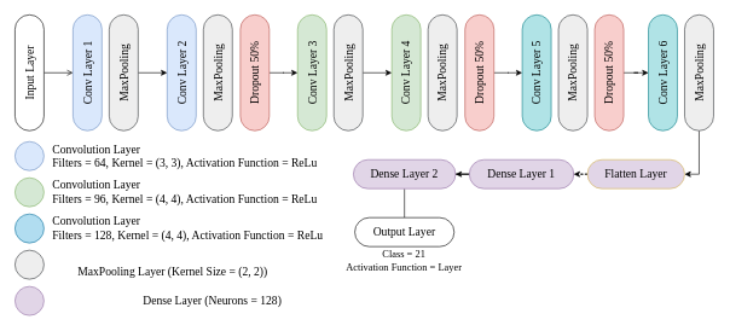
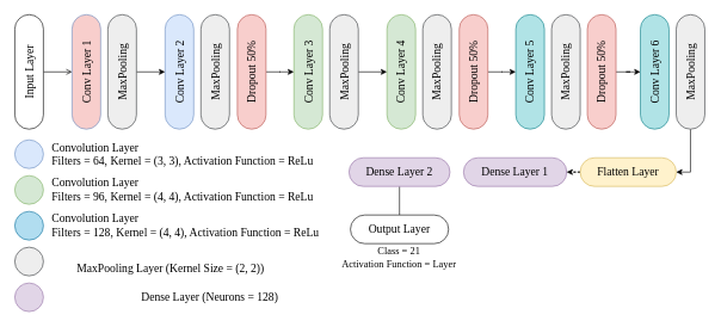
- <mxCell id="4" value="&lt;font face=&quot;Times New Roman&quot;&gt;&lt;font style=&quot;font-size: 16px&quot;&gt;Conv Layer 1&lt;/font&gt;&lt;br&gt;&lt;/font&gt;" style="rounded=1;whiteSpace=wrap;html=1;arcSize=50;rotation=0;fillColor=#dae8fc;strokeColor=#6c8ebf;verticalAlign=middle;horizontal=0;" parent="1" vertex="1"><mxGeometry x="100" y="20" width="40" height="160" as="geometry" /></mxCell>
+ <mxCell id="4" value="&lt;font face=&quot;Times New Roman&quot;&gt;&lt;font style=&quot;font-size: 16px&quot;&gt;Conv Layer 1&lt;/font&gt;&lt;br&gt;&lt;/font&gt;" style="rounded=1;whiteSpace=wrap;html=1;arcSize=50;rotation=0;fillColor=#f8cecc;strokeColor=#6c8ebf;verticalAlign=middle;horizontal=0;" parent="1" vertex="1"><mxGeometry x="100" y="20" width="40" height="160" as="geometry" /></mxCell>
- <mxCell id="37" style="edgeStyle=orthogonalEdgeStyle;rounded=0;orthogonalLoop=1;jettySize=auto;html=1;entryX=1;entryY=0.5;entryDx=0;entryDy=0;" parent="1" source="38" target="40" edge="1"><mxGeometry relative="1" as="geometry" /></mxCell>
- <mxCell id="13" value="&lt;font face=&quot;Times New Roman&quot; style=&quot;font-size: 16px&quot;&gt;Flatten Layer&lt;/font&gt;" style="rounded=1;whiteSpace=wrap;html=1;arcSize=50;rotation=0;fillColor=#e1d5e7;strokeColor=#d6b656;verticalAlign=middle;horizontal=1;" parent="1" vertex="1"><mxGeometry x="810" y="220" width="134.12" height="40" as="geometry" /></mxCell>
+ <mxCell id="13" value="&lt;font face=&quot;Times New Roman&quot; style=&quot;font-size: 16px&quot;&gt;Flatten Layer&lt;/font&gt;" style="rounded=1;whiteSpace=wrap;html=1;arcSize=50;rotation=0;fillColor=#fff2cc;strokeColor=#d6b656;verticalAlign=middle;horizontal=1;" parent="1" vertex="1"><mxGeometry x="810" y="220" width="134.12" height="40" as="geometry" /></mxCell>
